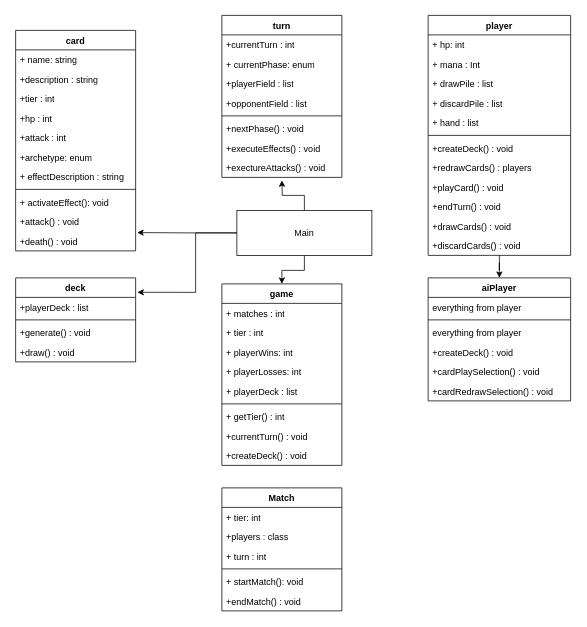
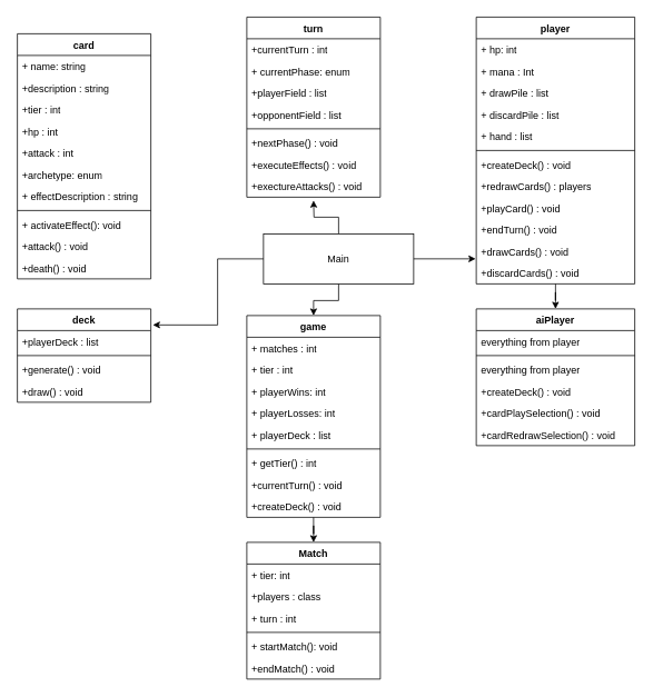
- <mxCell id="70" style="edgeStyle=orthogonalEdgeStyle;rounded=0;orthogonalLoop=1;jettySize=auto;html=1;entryX=1.013;entryY=0.062;entryDx=0;entryDy=0;entryPerimeter=0;" edge="1" parent="1" source="4" target="16"><mxGeometry relative="1" as="geometry" /></mxCell>
+ <mxCell id="71" style="edgeStyle=orthogonalEdgeStyle;rounded=0;orthogonalLoop=1;jettySize=auto;html=1;entryX=-0.004;entryY=-0.155;entryDx=0;entryDy=0;entryPerimeter=0;" edge="1" parent="1" source="4" target="39"><mxGeometry relative="1" as="geometry" /></mxCell>
+ <mxCell id="45" style="edgeStyle=orthogonalEdgeStyle;rounded=0;orthogonalLoop=1;jettySize=auto;html=1;entryX=0.5;entryY=0;entryDx=0;entryDy=0;" edge="1" parent="1" source="46" target="56"><mxGeometry relative="1" as="geometry" /></mxCell>
